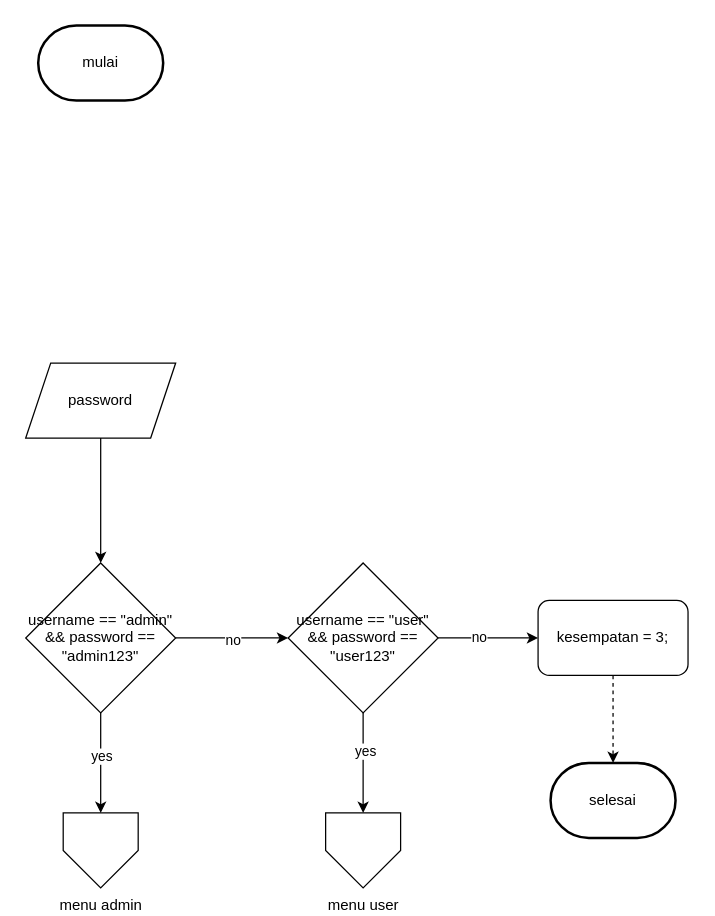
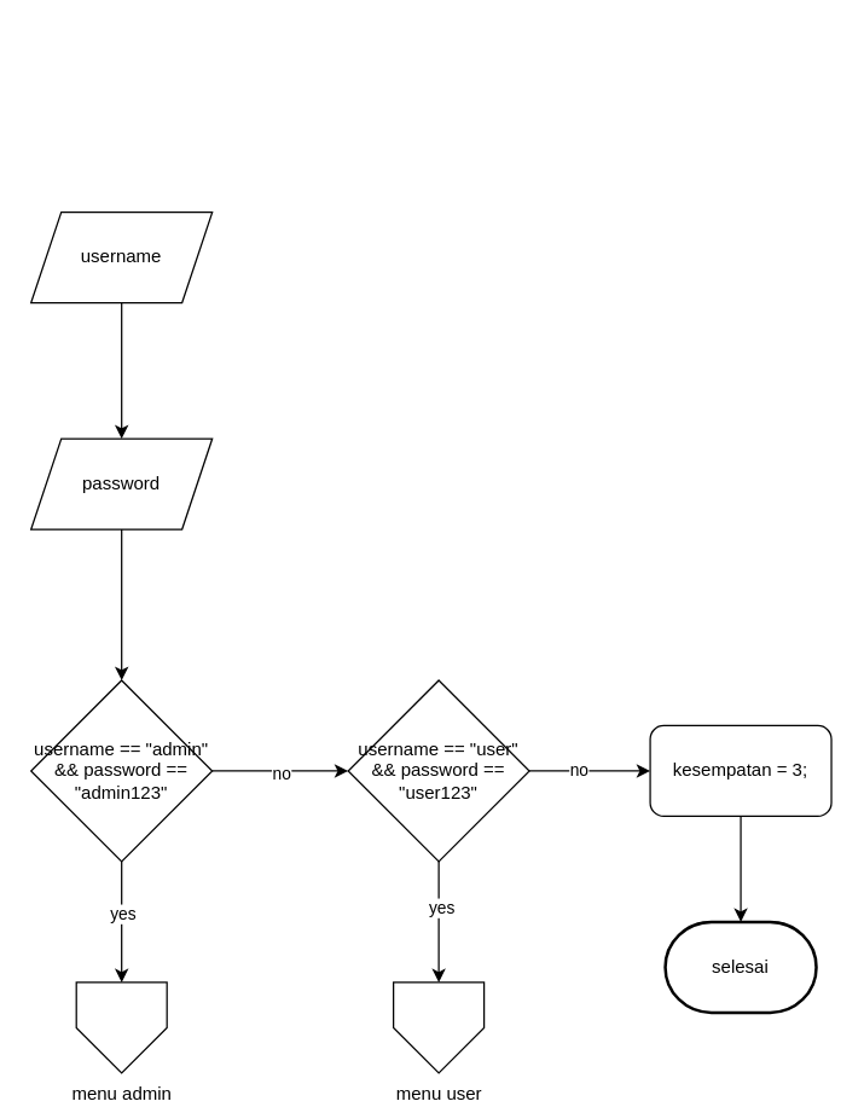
- <mxCell id="2" value="mulai" style="strokeWidth=2;html=1;shape=mxgraph.flowchart.terminator;whiteSpace=wrap;" vertex="1" parent="1"><mxGeometry x="30" y="20" width="100" height="60" as="geometry" /></mxCell>
+ <mxCell id="4" value="&lt;div&gt;username&lt;/div&gt;" style="shape=parallelogram;perimeter=parallelogramPerimeter;whiteSpace=wrap;html=1;fixedSize=1;" vertex="1" parent="1"><mxGeometry x="20" y="140" width="120" height="60" as="geometry" /></mxCell>
+ <mxCell id="3" style="edgeStyle=orthogonalEdgeStyle;rounded=0;orthogonalLoop=1;jettySize=auto;html=1;exitX=0.5;exitY=1;exitDx=0;exitDy=0;entryX=0.5;entryY=0;entryDx=0;entryDy=0;" edge="1" parent="1" source="4" target="6"><mxGeometry relative="1" as="geometry" /></mxCell>
- <mxCell id="21" style="edgeStyle=orthogonalEdgeStyle;rounded=0;orthogonalLoop=1;jettySize=auto;html=1;exitX=0.5;exitY=1;exitDx=0;exitDy=0;entryX=0.5;entryY=0;entryDx=0;entryDy=0;entryPerimeter=0;dashed=1;" edge="1" parent="1" source="19" target="20"><mxGeometry relative="1" as="geometry" /></mxCell>
+ <mxCell id="21" style="edgeStyle=orthogonalEdgeStyle;rounded=0;orthogonalLoop=1;jettySize=auto;html=1;exitX=0.5;exitY=1;exitDx=0;exitDy=0;entryX=0.5;entryY=0;entryDx=0;entryDy=0;entryPerimeter=0;" edge="1" parent="1" source="19" target="20"><mxGeometry relative="1" as="geometry" /></mxCell>
